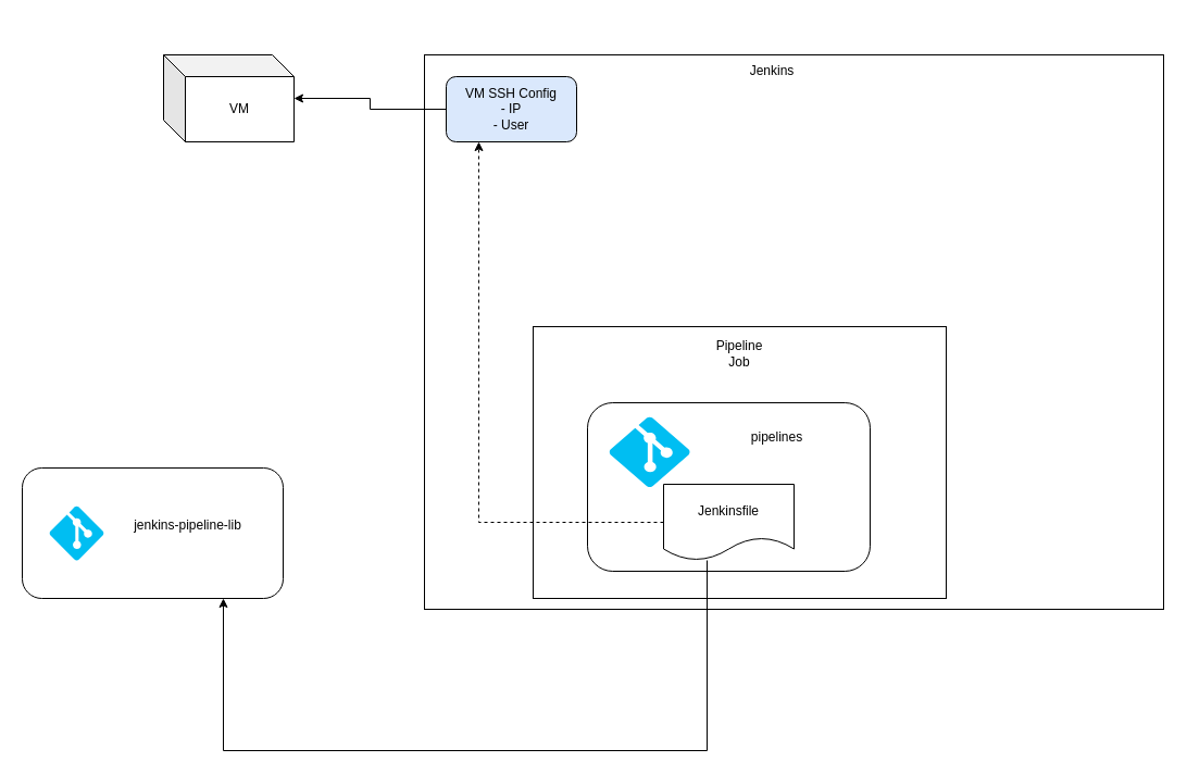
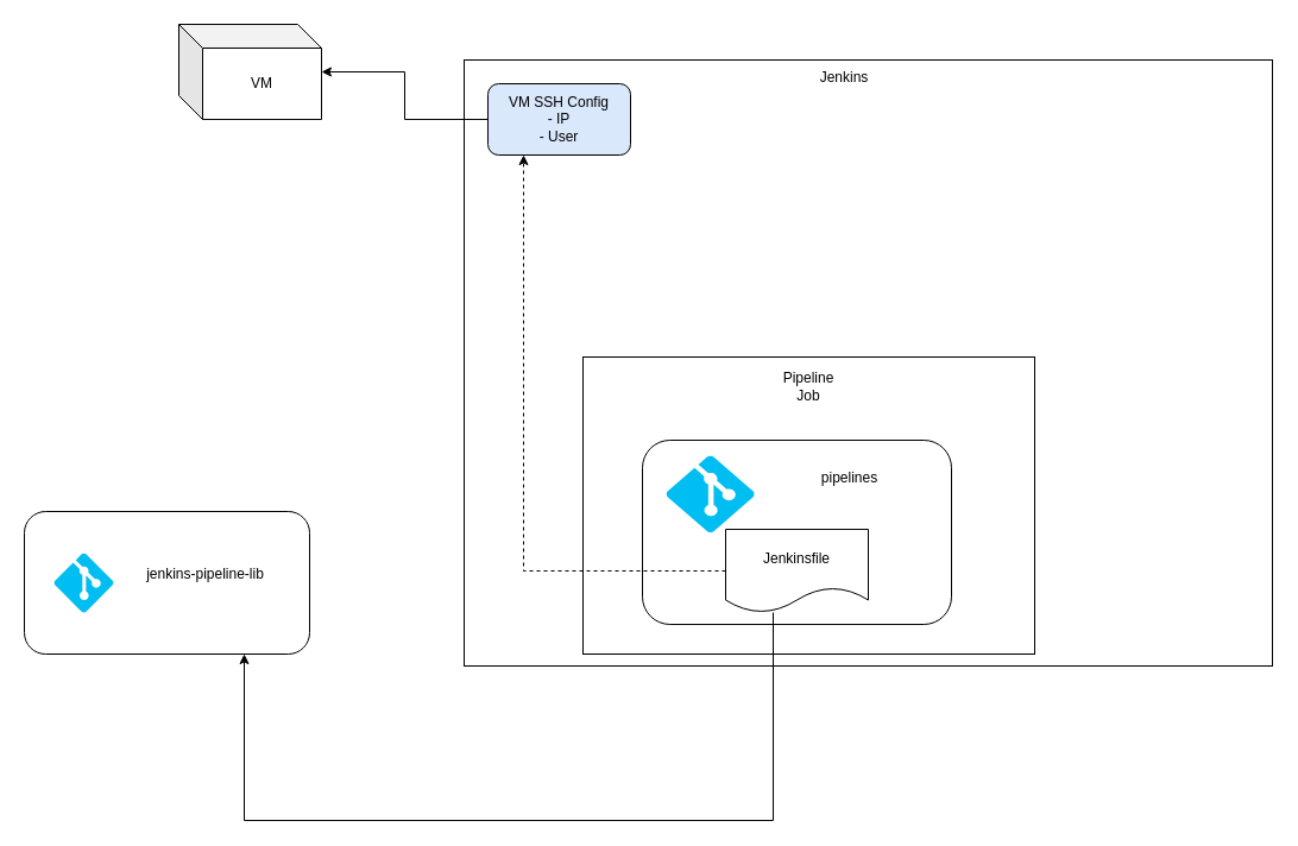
- <mxCell id="15" value="VM" style="shape=cube;whiteSpace=wrap;html=1;boundedLbl=1;backgroundOutline=1;darkOpacity=0.05;darkOpacity2=0.1;" parent="1" vertex="1"><mxGeometry x="150" y="50" width="120" height="80" as="geometry" /></mxCell>
+ <mxCell id="15" value="VM" style="shape=cube;whiteSpace=wrap;html=1;boundedLbl=1;backgroundOutline=1;darkOpacity=0.05;darkOpacity2=0.1;" parent="1" vertex="1"><mxGeometry x="150" y="20" width="120" height="80" as="geometry" /></mxCell>
